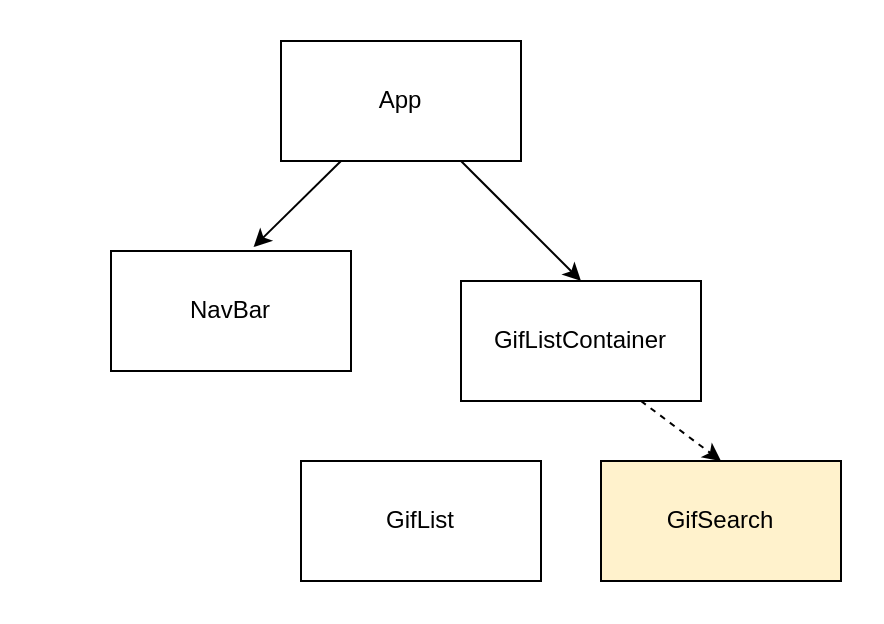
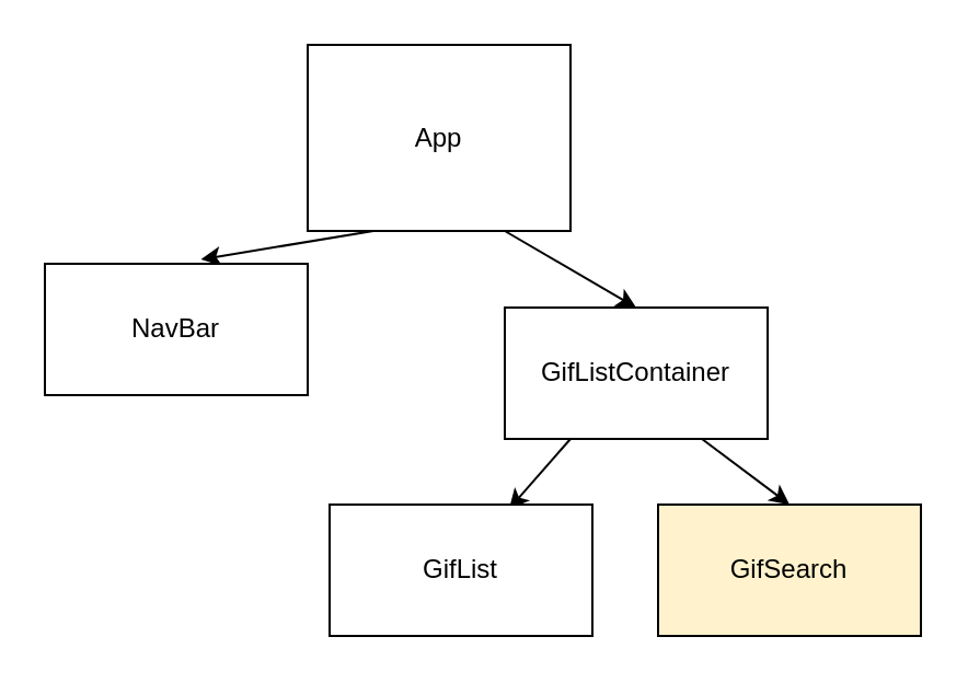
- <mxCell id="4" value="App" style="rounded=0;whiteSpace=wrap;html=1;" vertex="1" parent="1"><mxGeometry x="140" y="20" width="120" height="60" as="geometry" /></mxCell>
+ <mxCell id="4" value="App" style="rounded=0;whiteSpace=wrap;html=1;" vertex="1" parent="1"><mxGeometry x="140" y="20" width="120" height="85" as="geometry" /></mxCell>
- <mxCell id="5" value="NavBar" style="rounded=0;whiteSpace=wrap;html=1;" vertex="1" parent="1"><mxGeometry x="55" y="125" width="120" height="60" as="geometry" /></mxCell>
+ <mxCell id="5" value="NavBar" style="rounded=0;whiteSpace=wrap;html=1;" vertex="1" parent="1"><mxGeometry x="20" y="120" width="120" height="60" as="geometry" /></mxCell>
- <mxCell id="7" style="edgeStyle=none;html=1;exitX=0.75;exitY=1;exitDx=0;exitDy=0;entryX=0.5;entryY=0;entryDx=0;entryDy=0;dashed=1;" edge="1" parent="1" source="8" target="10"><mxGeometry relative="1" as="geometry" /></mxCell>
+ <mxCell id="7" style="edgeStyle=none;html=1;exitX=0.75;exitY=1;exitDx=0;exitDy=0;entryX=0.5;entryY=0;entryDx=0;entryDy=0;" edge="1" parent="1" source="8" target="10"><mxGeometry relative="1" as="geometry" /></mxCell>
+ <mxCell id="6" style="edgeStyle=none;html=1;exitX=0.25;exitY=1;exitDx=0;exitDy=0;entryX=0.683;entryY=0.033;entryDx=0;entryDy=0;entryPerimeter=0;" edge="1" parent="1" source="8" target="9"><mxGeometry relative="1" as="geometry" /></mxCell>
